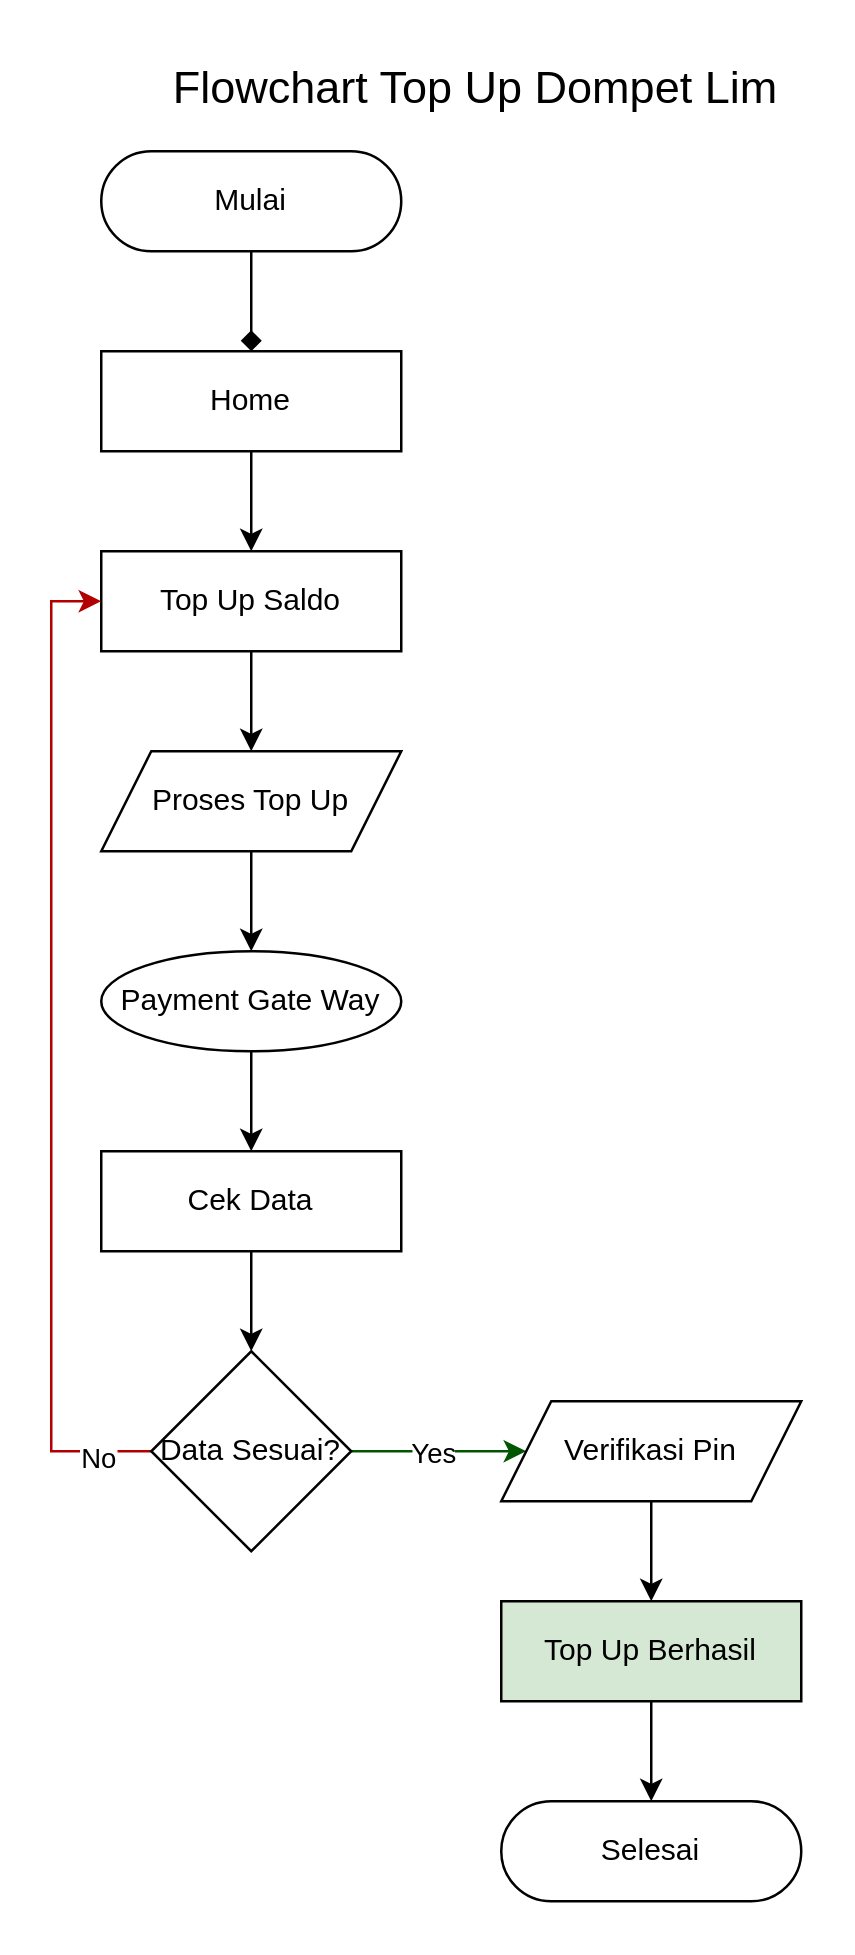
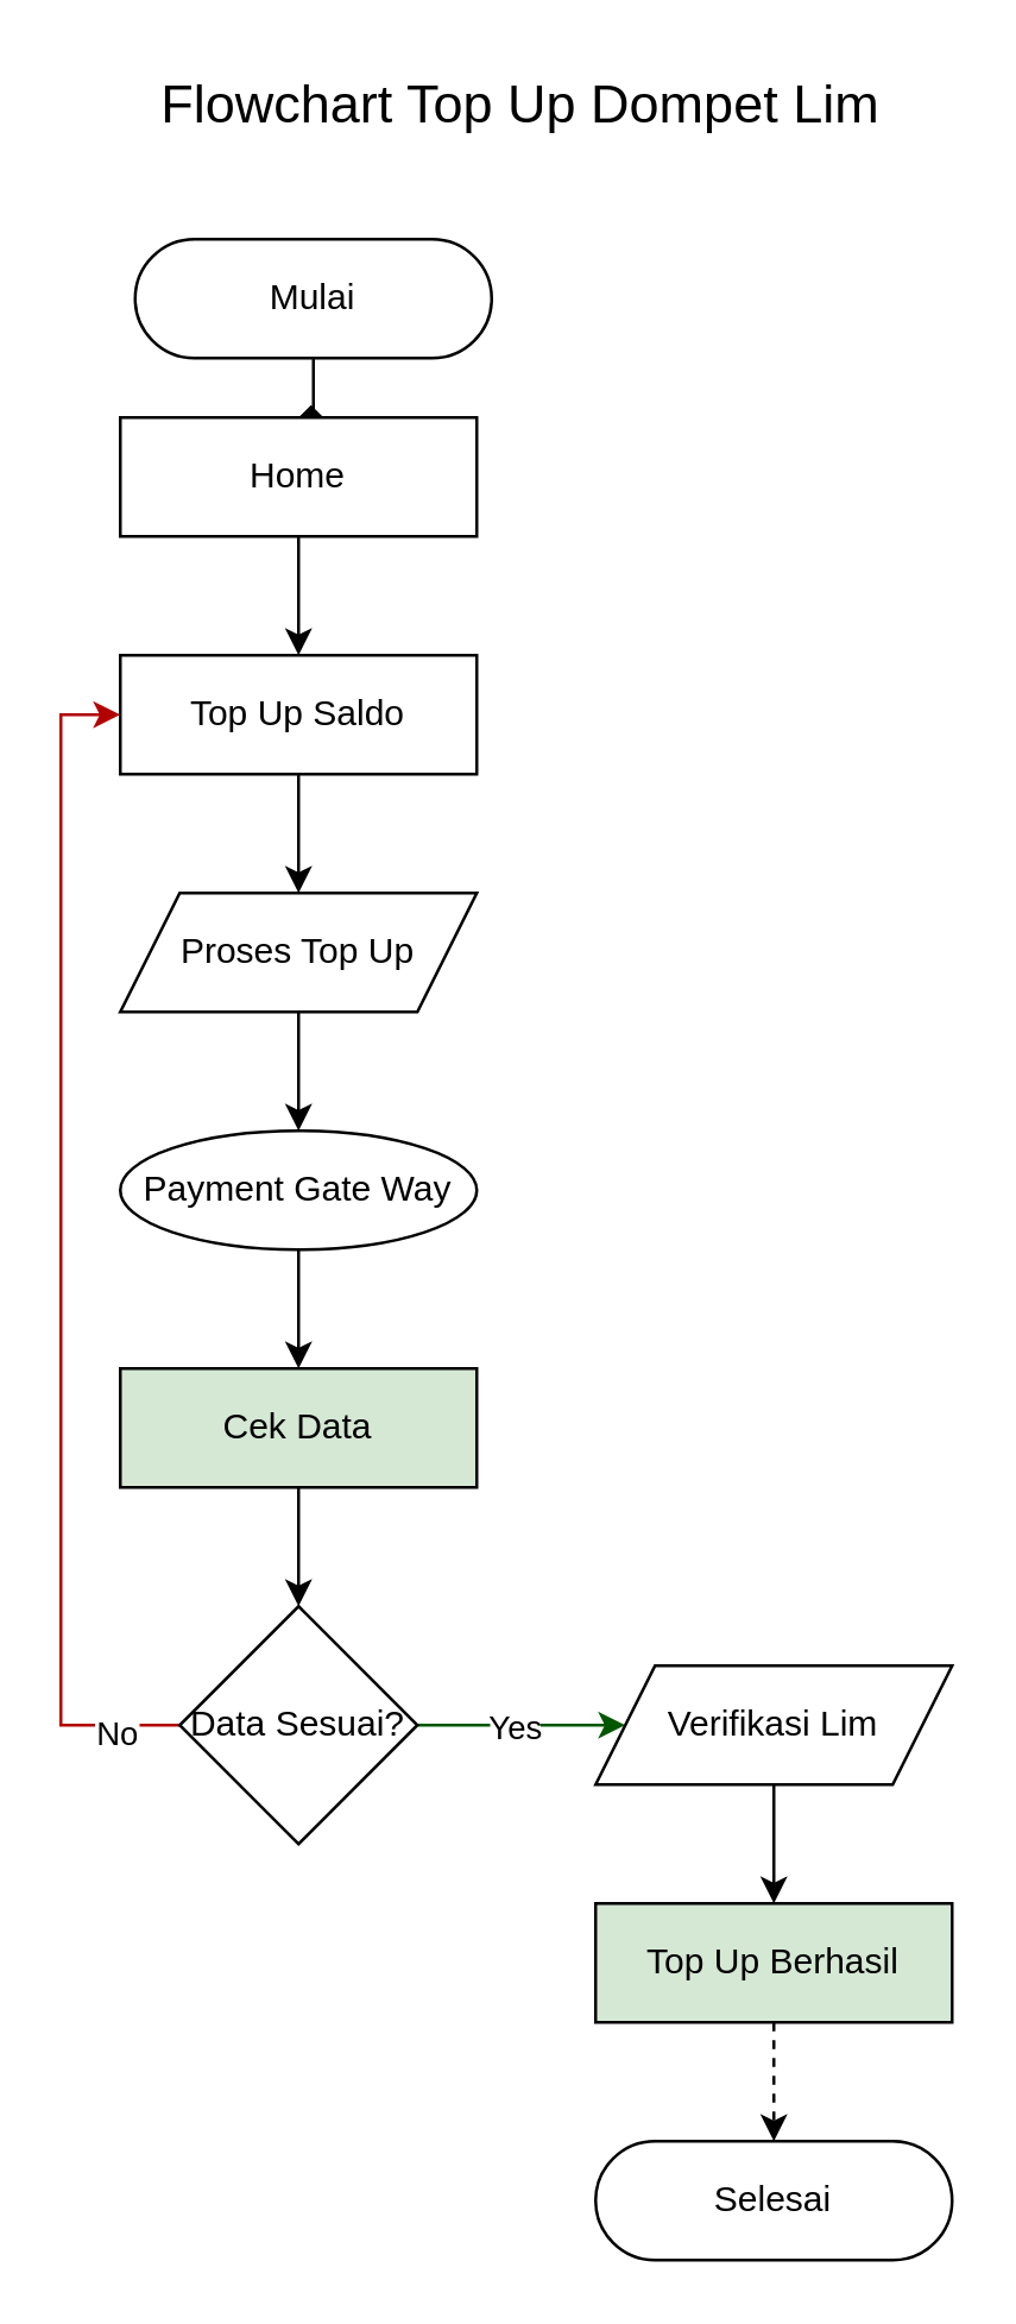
- <mxCell id="24" value="&lt;font style=&quot;font-size: 18px;&quot;&gt;Flowchart Top Up Dompet Lim&lt;/font&gt;" style="text;html=1;strokeColor=none;fillColor=none;align=center;verticalAlign=middle;whiteSpace=wrap;rounded=0;" vertex="1" parent="1"><mxGeometry x="60" y="20" width="260" height="30" as="geometry" /></mxCell>
+ <mxCell id="24" value="&lt;font style=&quot;font-size: 18px;&quot;&gt;Flowchart Top Up Dompet Lim&lt;/font&gt;" style="text;html=1;strokeColor=none;fillColor=none;align=center;verticalAlign=middle;whiteSpace=wrap;rounded=0;" vertex="1" parent="1"><mxGeometry x="45" y="20" width="260" height="30" as="geometry" /></mxCell>
- <mxCell id="3" value="Mulai" style="rounded=1;whiteSpace=wrap;html=1;fontSize=12;glass=0;strokeWidth=1;shadow=0;arcSize=50;" parent="1" vertex="1"><mxGeometry x="40" y="60" width="120" height="40" as="geometry" /></mxCell>
+ <mxCell id="3" value="Mulai" style="rounded=1;whiteSpace=wrap;html=1;fontSize=12;glass=0;strokeWidth=1;shadow=0;arcSize=50;" parent="1" vertex="1"><mxGeometry x="45" y="80" width="120" height="40" as="geometry" /></mxCell>
- <mxCell id="13" value="Cek Data" style="rounded=0;whiteSpace=wrap;html=1;" vertex="1" parent="1"><mxGeometry x="40" y="460" width="120" height="40" as="geometry" /></mxCell>
+ <mxCell id="13" value="Cek Data" style="rounded=0;whiteSpace=wrap;html=1;fillColor=#d5e8d4;" vertex="1" parent="1"><mxGeometry x="40" y="460" width="120" height="40" as="geometry" /></mxCell>
- <mxCell id="20" value="Verifikasi Pin" style="shape=parallelogram;perimeter=parallelogramPerimeter;whiteSpace=wrap;html=1;fixedSize=1;" vertex="1" parent="1"><mxGeometry x="200" y="560" width="120" height="40" as="geometry" /></mxCell>
+ <mxCell id="20" value="Verifikasi Lim" style="shape=parallelogram;perimeter=parallelogramPerimeter;whiteSpace=wrap;html=1;fixedSize=1;" vertex="1" parent="1"><mxGeometry x="200" y="560" width="120" height="40" as="geometry" /></mxCell>
- <mxCell id="21" style="edgeStyle=orthogonalEdgeStyle;rounded=0;orthogonalLoop=1;jettySize=auto;html=1;entryX=0.5;entryY=0;entryDx=0;entryDy=0;" edge="1" parent="1" source="22" target="23"><mxGeometry relative="1" as="geometry" /></mxCell>
+ <mxCell id="21" style="edgeStyle=orthogonalEdgeStyle;rounded=0;orthogonalLoop=1;jettySize=auto;html=1;entryX=0.5;entryY=0;entryDx=0;entryDy=0;dashed=1;" edge="1" parent="1" source="22" target="23"><mxGeometry relative="1" as="geometry" /></mxCell>
